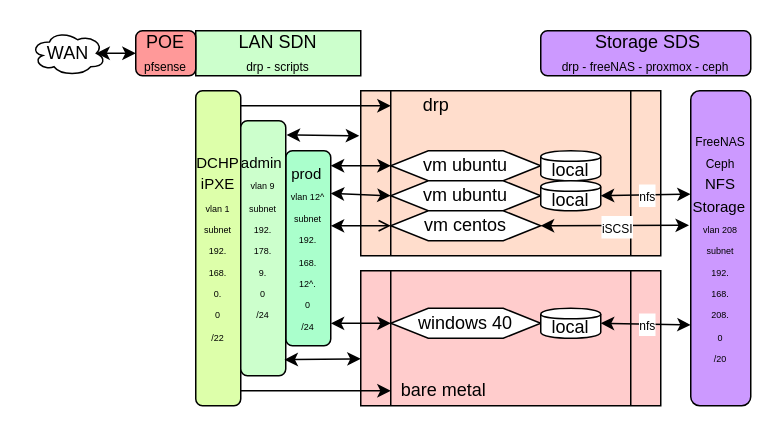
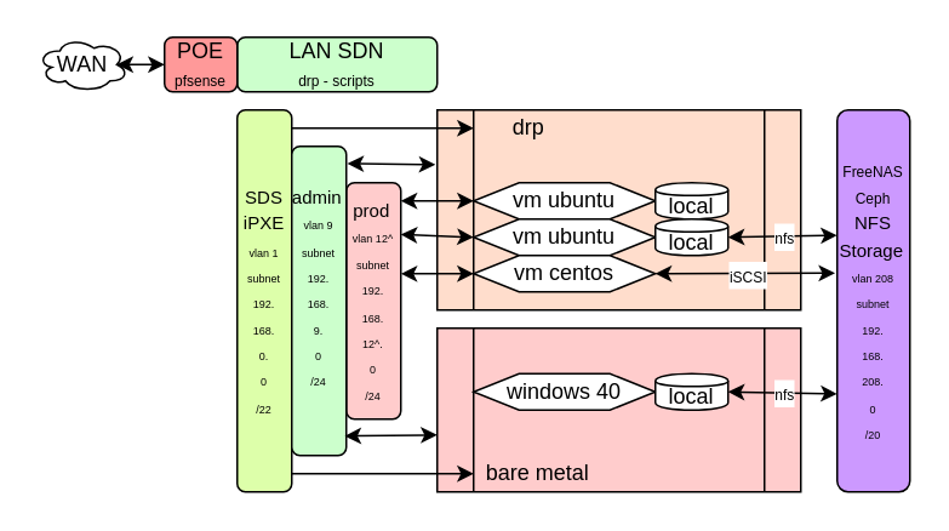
- <mxCell id="5" value="LAN SDN&lt;br&gt;&lt;font style=&quot;font-size: 8px&quot;&gt;drp - scripts&lt;/font&gt;" style="whiteSpace=wrap;html=1;fillColor=#CCFFCC;rounded=0;" parent="1" vertex="1"><mxGeometry x="130" y="20" width="110" height="30" as="geometry" /></mxCell>
+ <mxCell id="5" value="LAN SDN&lt;br&gt;&lt;font style=&quot;font-size: 8px&quot;&gt;drp - scripts&lt;/font&gt;" style="rounded=1;whiteSpace=wrap;html=1;fillColor=#CCFFCC;" parent="1" vertex="1"><mxGeometry x="130" y="20" width="110" height="30" as="geometry" /></mxCell>
- <mxCell id="6" value="&amp;nbsp;Storage SDS&lt;br&gt;&lt;font style=&quot;font-size: 8px&quot;&gt;drp - freeNAS - proxmox - ceph&lt;/font&gt;" style="rounded=1;whiteSpace=wrap;html=1;fillColor=#CC99FF;" parent="1" vertex="1"><mxGeometry x="360" y="20" width="140" height="30" as="geometry" /></mxCell>
- <mxCell id="33" value="" style="endArrow=open;startArrow=classic;html=1;entryX=0;entryY=0.5;entryDx=0;entryDy=0;exitX=1;exitY=0.385;exitDx=0;exitDy=0;exitPerimeter=0;" edge="1" parent="1" source="17" target="14"><mxGeometry width="50" height="50" relative="1" as="geometry"><mxPoint x="222" y="150" as="sourcePoint" /><mxPoint x="270" y="225" as="targetPoint" /></mxGeometry></mxCell>
+ <mxCell id="33" value="" style="endArrow=classic;startArrow=classic;html=1;entryX=0;entryY=0.5;entryDx=0;entryDy=0;exitX=1;exitY=0.385;exitDx=0;exitDy=0;exitPerimeter=0;" edge="1" parent="1" source="17" target="14"><mxGeometry width="50" height="50" relative="1" as="geometry"><mxPoint x="222" y="150" as="sourcePoint" /><mxPoint x="270" y="225" as="targetPoint" /></mxGeometry></mxCell>
- <mxCell id="16" value="&lt;font style=&quot;font-size: 10px&quot;&gt;DCHP&lt;br&gt;iPXE&lt;/font&gt;&lt;br&gt;&lt;font style=&quot;font-size: 6px&quot;&gt;vlan 1&lt;br&gt;subnet&lt;br&gt;192.&lt;br&gt;168.&lt;br&gt;0.&lt;br&gt;0&lt;br&gt;/22&lt;br&gt;&lt;/font&gt;" style="rounded=1;whiteSpace=wrap;html=1;fillColor=#DDFFAA;" parent="1" vertex="1"><mxGeometry x="130" y="60" width="30" height="210" as="geometry" /></mxCell>
+ <mxCell id="16" value="&lt;font style=&quot;font-size: 10px&quot;&gt;SDS&lt;br&gt;iPXE&lt;/font&gt;&lt;br&gt;&lt;font style=&quot;font-size: 6px&quot;&gt;vlan 1&lt;br&gt;subnet&lt;br&gt;192.&lt;br&gt;168.&lt;br&gt;0.&lt;br&gt;0&lt;br&gt;/22&lt;br&gt;&lt;/font&gt;" style="rounded=1;whiteSpace=wrap;html=1;fillColor=#DDFFAA;" parent="1" vertex="1"><mxGeometry x="130" y="60" width="30" height="210" as="geometry" /></mxCell>
- <mxCell id="18" value="&lt;font style=&quot;font-size: 10px&quot;&gt;admin&lt;/font&gt;&lt;font style=&quot;font-size: 6px&quot;&gt;&amp;nbsp;&lt;br&gt;vlan 9&lt;br&gt;subnet&lt;br&gt;192.&lt;br&gt;178.&lt;br&gt;9.&lt;br&gt;0&lt;br&gt;/24&lt;br&gt;&lt;br&gt;&lt;/font&gt;" style="rounded=1;whiteSpace=wrap;html=1;fillColor=#CCFFCC;" parent="1" vertex="1"><mxGeometry x="160" y="80" width="30" height="170" as="geometry" /></mxCell>
+ <mxCell id="18" value="&lt;font style=&quot;font-size: 10px&quot;&gt;admin&lt;/font&gt;&lt;font style=&quot;font-size: 6px&quot;&gt;&amp;nbsp;&lt;br&gt;vlan 9&lt;br&gt;subnet&lt;br&gt;192.&lt;br&gt;168.&lt;br&gt;9.&lt;br&gt;0&lt;br&gt;/24&lt;br&gt;&lt;br&gt;&lt;/font&gt;" style="rounded=1;whiteSpace=wrap;html=1;fillColor=#CCFFCC;" parent="1" vertex="1"><mxGeometry x="160" y="80" width="30" height="170" as="geometry" /></mxCell>
- <mxCell id="17" value="&lt;font style=&quot;font-size: 10px&quot;&gt;prod&lt;/font&gt;&lt;font style=&quot;font-size: 6px&quot;&gt;&amp;nbsp;&lt;br&gt;vlan 12^&lt;br&gt;subnet&lt;br&gt;192.&lt;br&gt;168.&lt;br&gt;12^.&lt;br&gt;0&lt;br&gt;/24&lt;br&gt;&lt;/font&gt;" style="rounded=1;whiteSpace=wrap;html=1;fillColor=#AAFFCC;" parent="1" vertex="1"><mxGeometry x="190" y="100" width="30" height="130" as="geometry" /></mxCell>
+ <mxCell id="17" value="&lt;font style=&quot;font-size: 10px&quot;&gt;prod&lt;/font&gt;&lt;font style=&quot;font-size: 6px&quot;&gt;&amp;nbsp;&lt;br&gt;vlan 12^&lt;br&gt;subnet&lt;br&gt;192.&lt;br&gt;168.&lt;br&gt;12^.&lt;br&gt;0&lt;br&gt;/24&lt;br&gt;&lt;/font&gt;" style="rounded=1;whiteSpace=wrap;html=1;fillColor=#ffcccc;" parent="1" vertex="1"><mxGeometry x="190" y="100" width="30" height="130" as="geometry" /></mxCell>
- <mxCell id="32" value="" style="endArrow=classic;startArrow=classic;html=1;entryX=0;entryY=0.5;entryDx=0;entryDy=0;exitX=1;exitY=0.885;exitDx=0;exitDy=0;exitPerimeter=0;" edge="1" parent="1" source="17" target="15"><mxGeometry width="50" height="50" relative="1" as="geometry"><mxPoint x="240" y="230" as="sourcePoint" /><mxPoint x="290" y="180" as="targetPoint" /></mxGeometry></mxCell>
